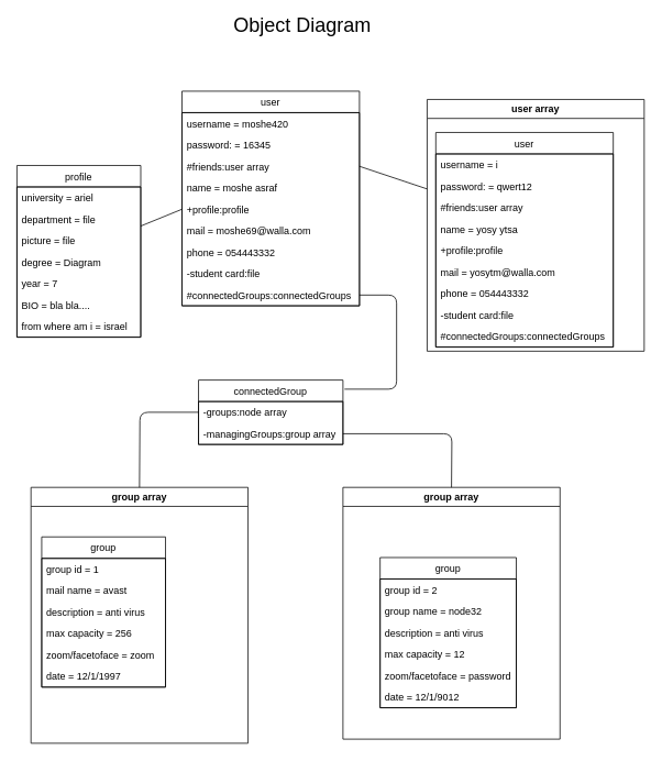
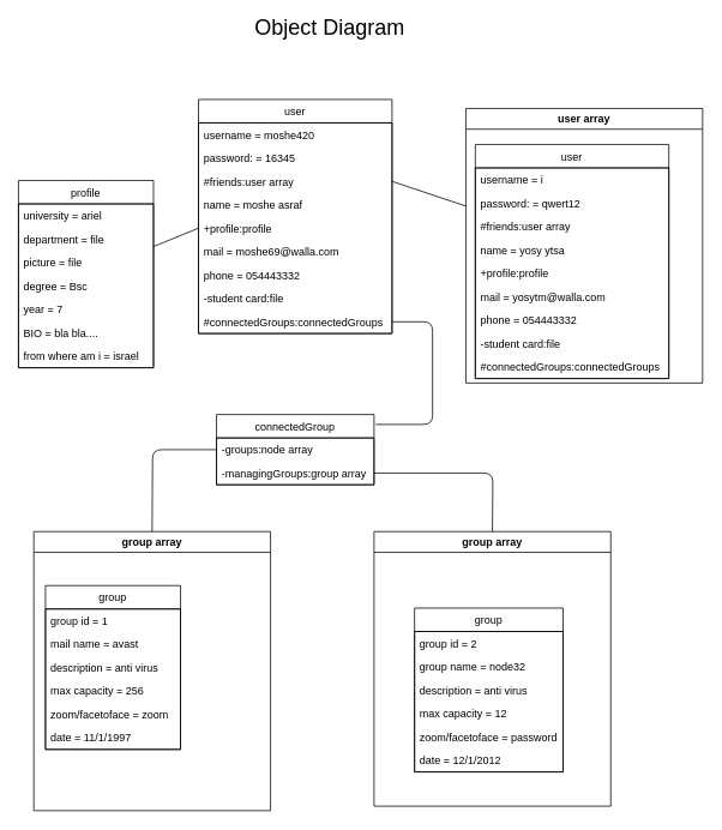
- <mxCell id="31" value="degree = Diagram" style="text;strokeColor=none;fillColor=none;align=left;verticalAlign=top;spacingLeft=4;spacingRight=4;overflow=hidden;rotatable=0;points=[[0,0.5],[1,0.5]];portConstraint=eastwest;" parent="27" vertex="1"><mxGeometry y="78" width="150" height="26" as="geometry" /></mxCell>
+ <mxCell id="31" value="degree = Bsc" style="text;strokeColor=none;fillColor=none;align=left;verticalAlign=top;spacingLeft=4;spacingRight=4;overflow=hidden;rotatable=0;points=[[0,0.5],[1,0.5]];portConstraint=eastwest;" parent="27" vertex="1"><mxGeometry y="78" width="150" height="26" as="geometry" /></mxCell>
- <mxCell id="49" value="date = 12/1/1997" style="text;strokeColor=none;fillColor=none;align=left;verticalAlign=top;spacingLeft=4;spacingRight=4;overflow=hidden;rotatable=0;points=[[0,0.5],[1,0.5]];portConstraint=eastwest;" parent="43" vertex="1"><mxGeometry y="130" width="150" height="26" as="geometry" /></mxCell>
+ <mxCell id="49" value="date = 11/1/1997" style="text;strokeColor=none;fillColor=none;align=left;verticalAlign=top;spacingLeft=4;spacingRight=4;overflow=hidden;rotatable=0;points=[[0,0.5],[1,0.5]];portConstraint=eastwest;" parent="43" vertex="1"><mxGeometry y="130" width="150" height="26" as="geometry" /></mxCell>
- <mxCell id="58" value="date = 12/1/9012" style="text;strokeColor=none;fillColor=none;align=left;verticalAlign=top;spacingLeft=4;spacingRight=4;overflow=hidden;rotatable=0;points=[[0,0.5],[1,0.5]];portConstraint=eastwest;" parent="52" vertex="1"><mxGeometry y="130" width="165" height="26" as="geometry" /></mxCell>
+ <mxCell id="58" value="date = 12/1/2012" style="text;strokeColor=none;fillColor=none;align=left;verticalAlign=top;spacingLeft=4;spacingRight=4;overflow=hidden;rotatable=0;points=[[0,0.5],[1,0.5]];portConstraint=eastwest;" parent="52" vertex="1"><mxGeometry y="130" width="165" height="26" as="geometry" /></mxCell>
